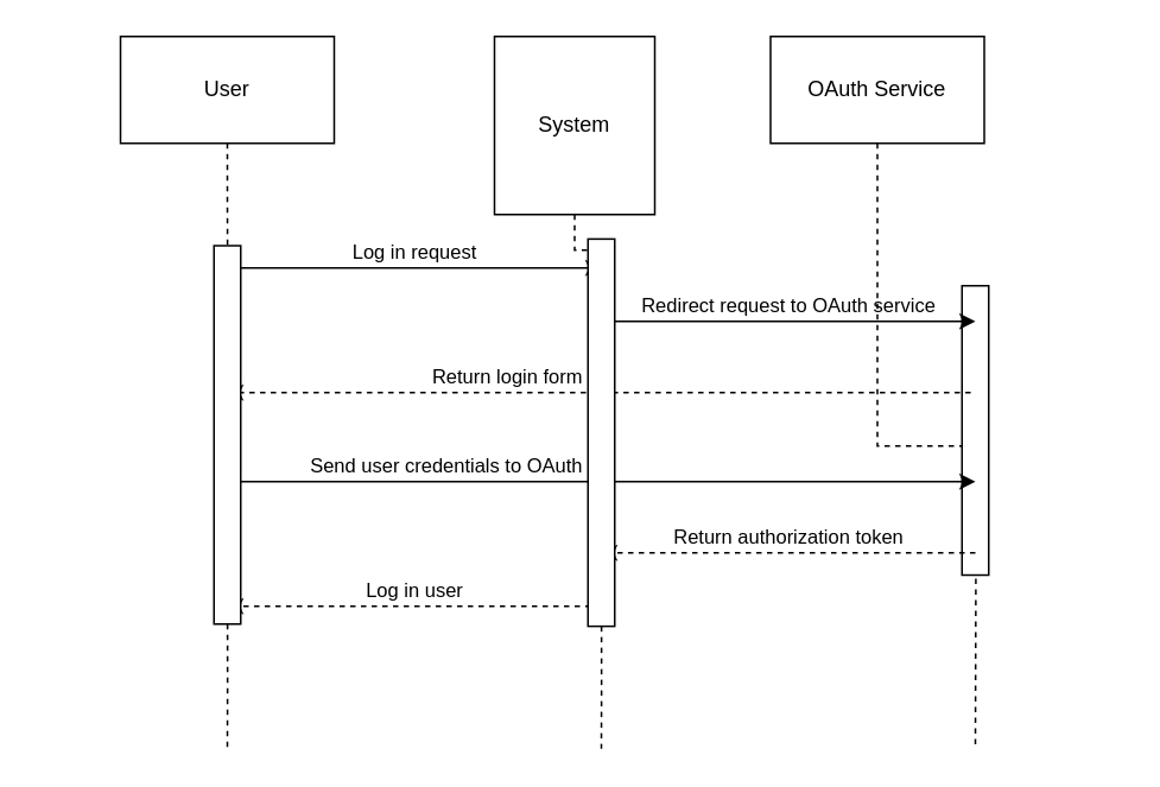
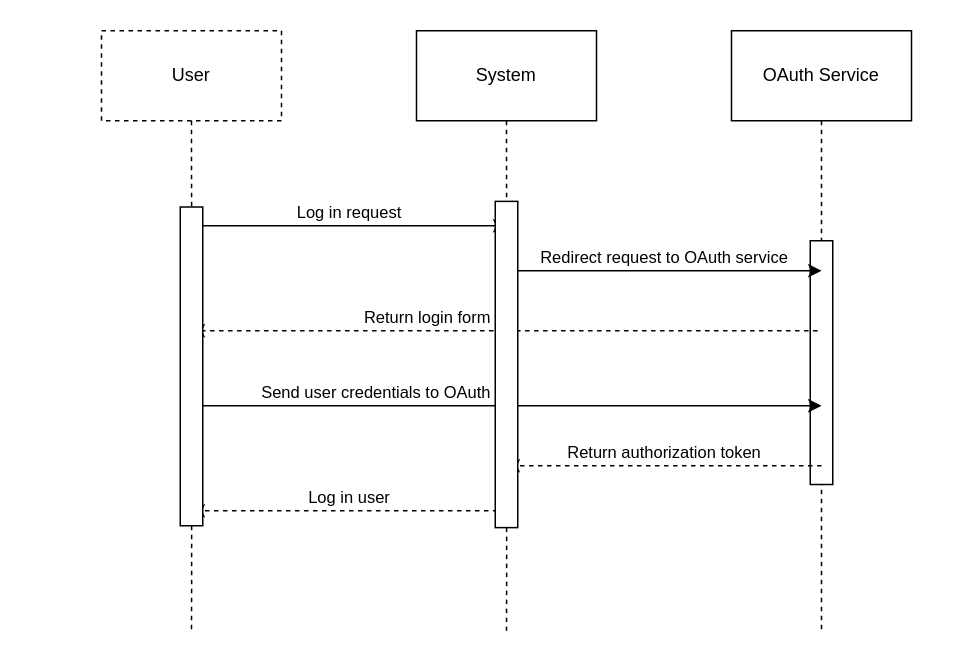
- <mxCell id="6" value="User" style="rounded=0;whiteSpace=wrap;html=1;fillColor=default;" parent="1" vertex="1"><mxGeometry x="67" y="20" width="120" height="60" as="geometry" /></mxCell>
+ <mxCell id="6" value="User" style="rounded=0;whiteSpace=wrap;html=1;fillColor=default;dashed=1;" parent="1" vertex="1"><mxGeometry x="67" y="20" width="120" height="60" as="geometry" /></mxCell>
- <mxCell id="3" value="OAuth Service" style="rounded=0;whiteSpace=wrap;html=1;fillColor=default;" parent="1" vertex="1"><mxGeometry x="432" y="20" width="120" height="60" as="geometry" /></mxCell>
+ <mxCell id="3" value="OAuth Service" style="rounded=0;whiteSpace=wrap;html=1;fillColor=default;" parent="1" vertex="1"><mxGeometry x="487" y="20" width="120" height="60" as="geometry" /></mxCell>
- <mxCell id="8" value="System" style="rounded=0;whiteSpace=wrap;html=1;fillColor=default;" parent="1" vertex="1"><mxGeometry x="277" y="20" width="90" height="100" as="geometry" /></mxCell>
+ <mxCell id="8" value="System" style="rounded=0;whiteSpace=wrap;html=1;fillColor=default;" parent="1" vertex="1"><mxGeometry x="277" y="20" width="120" height="60" as="geometry" /></mxCell>
